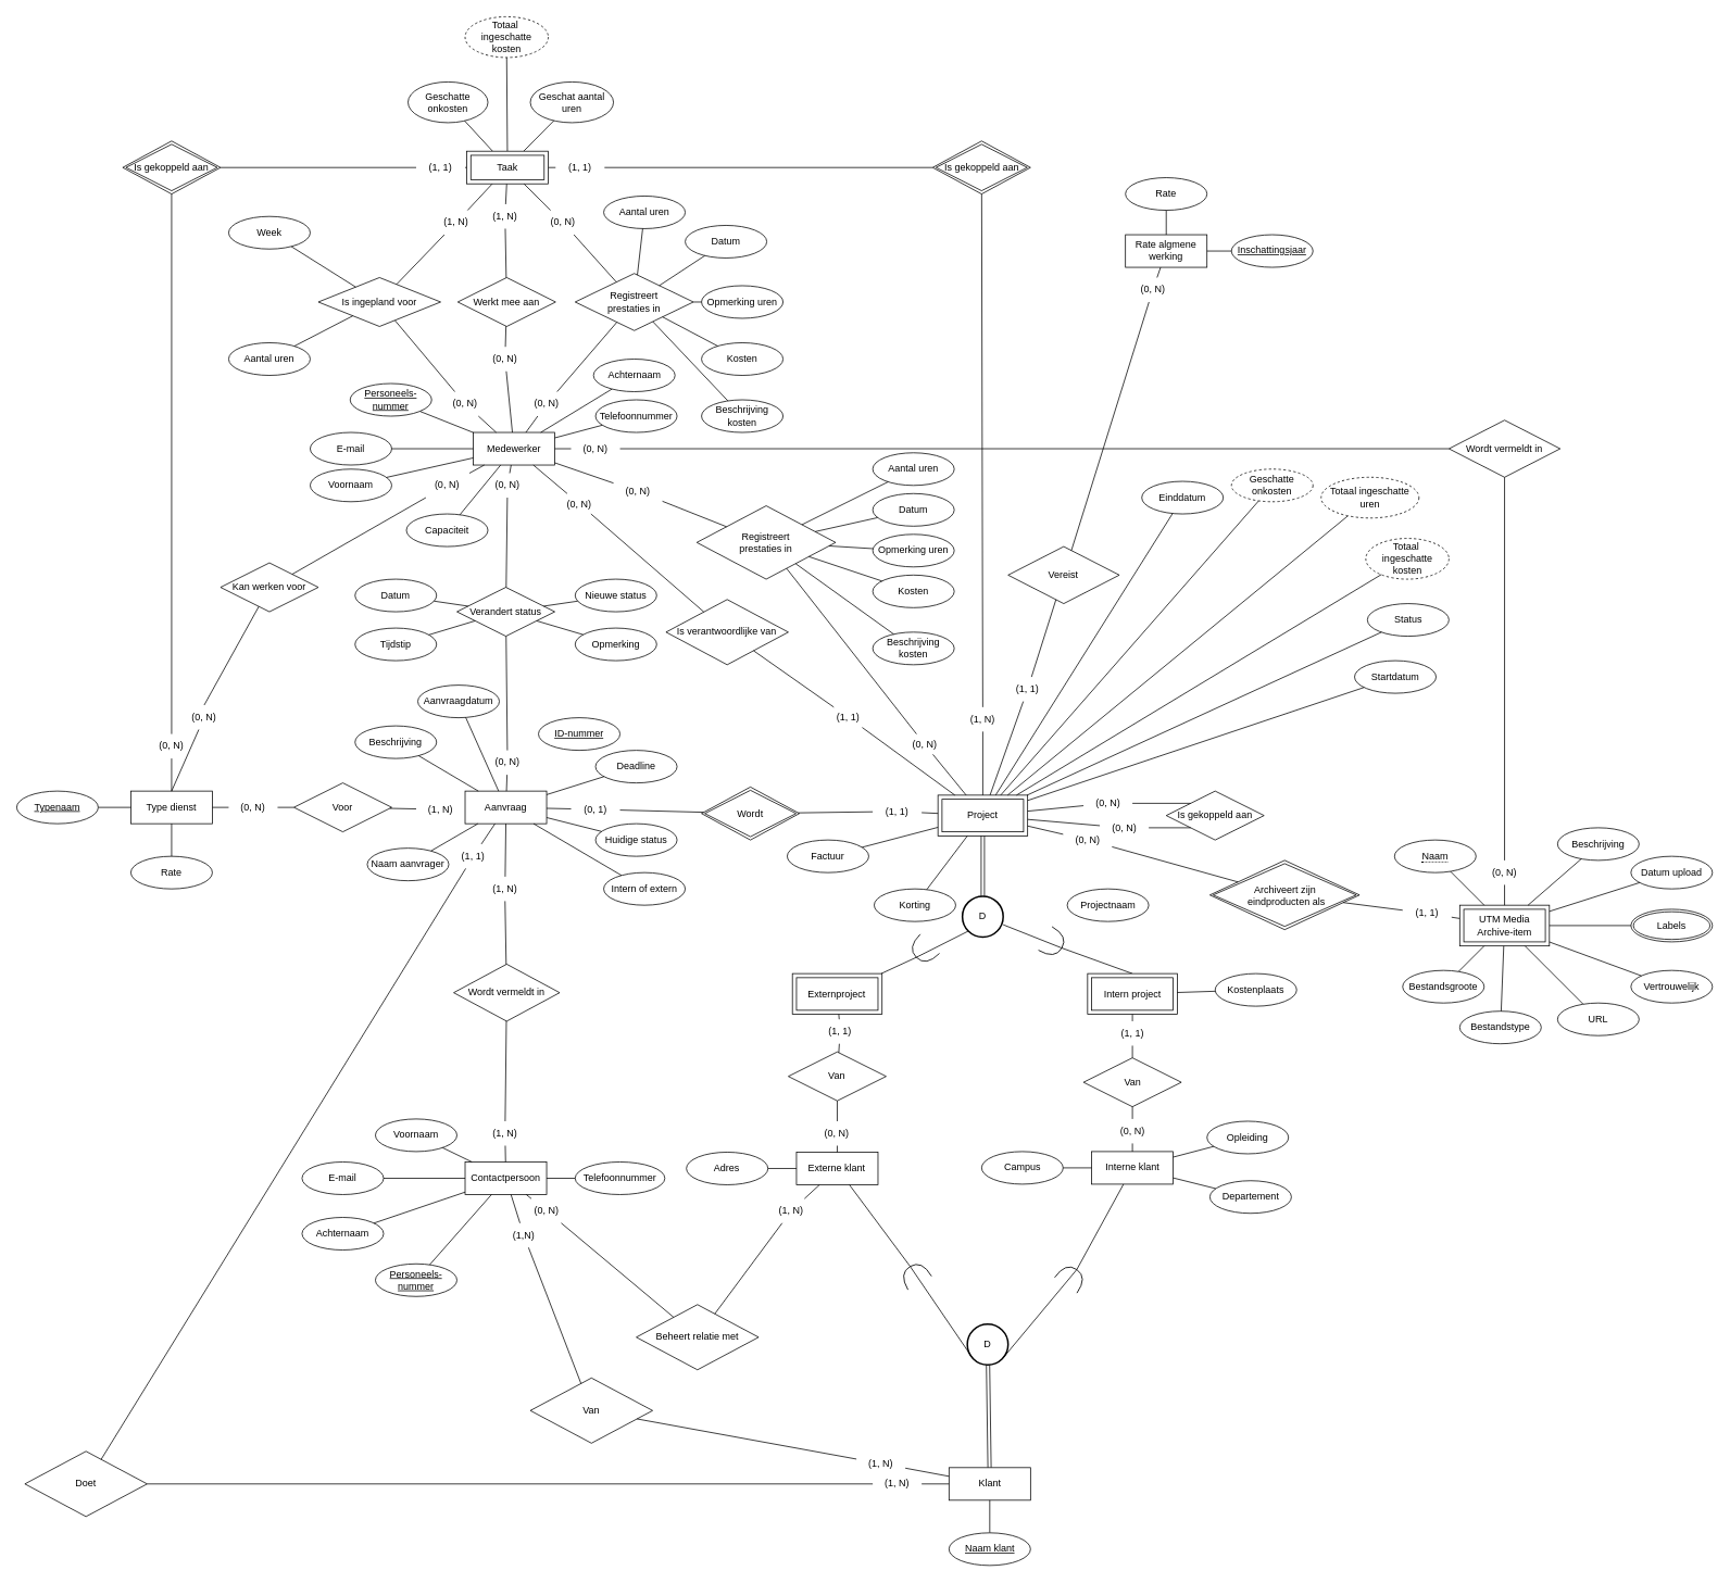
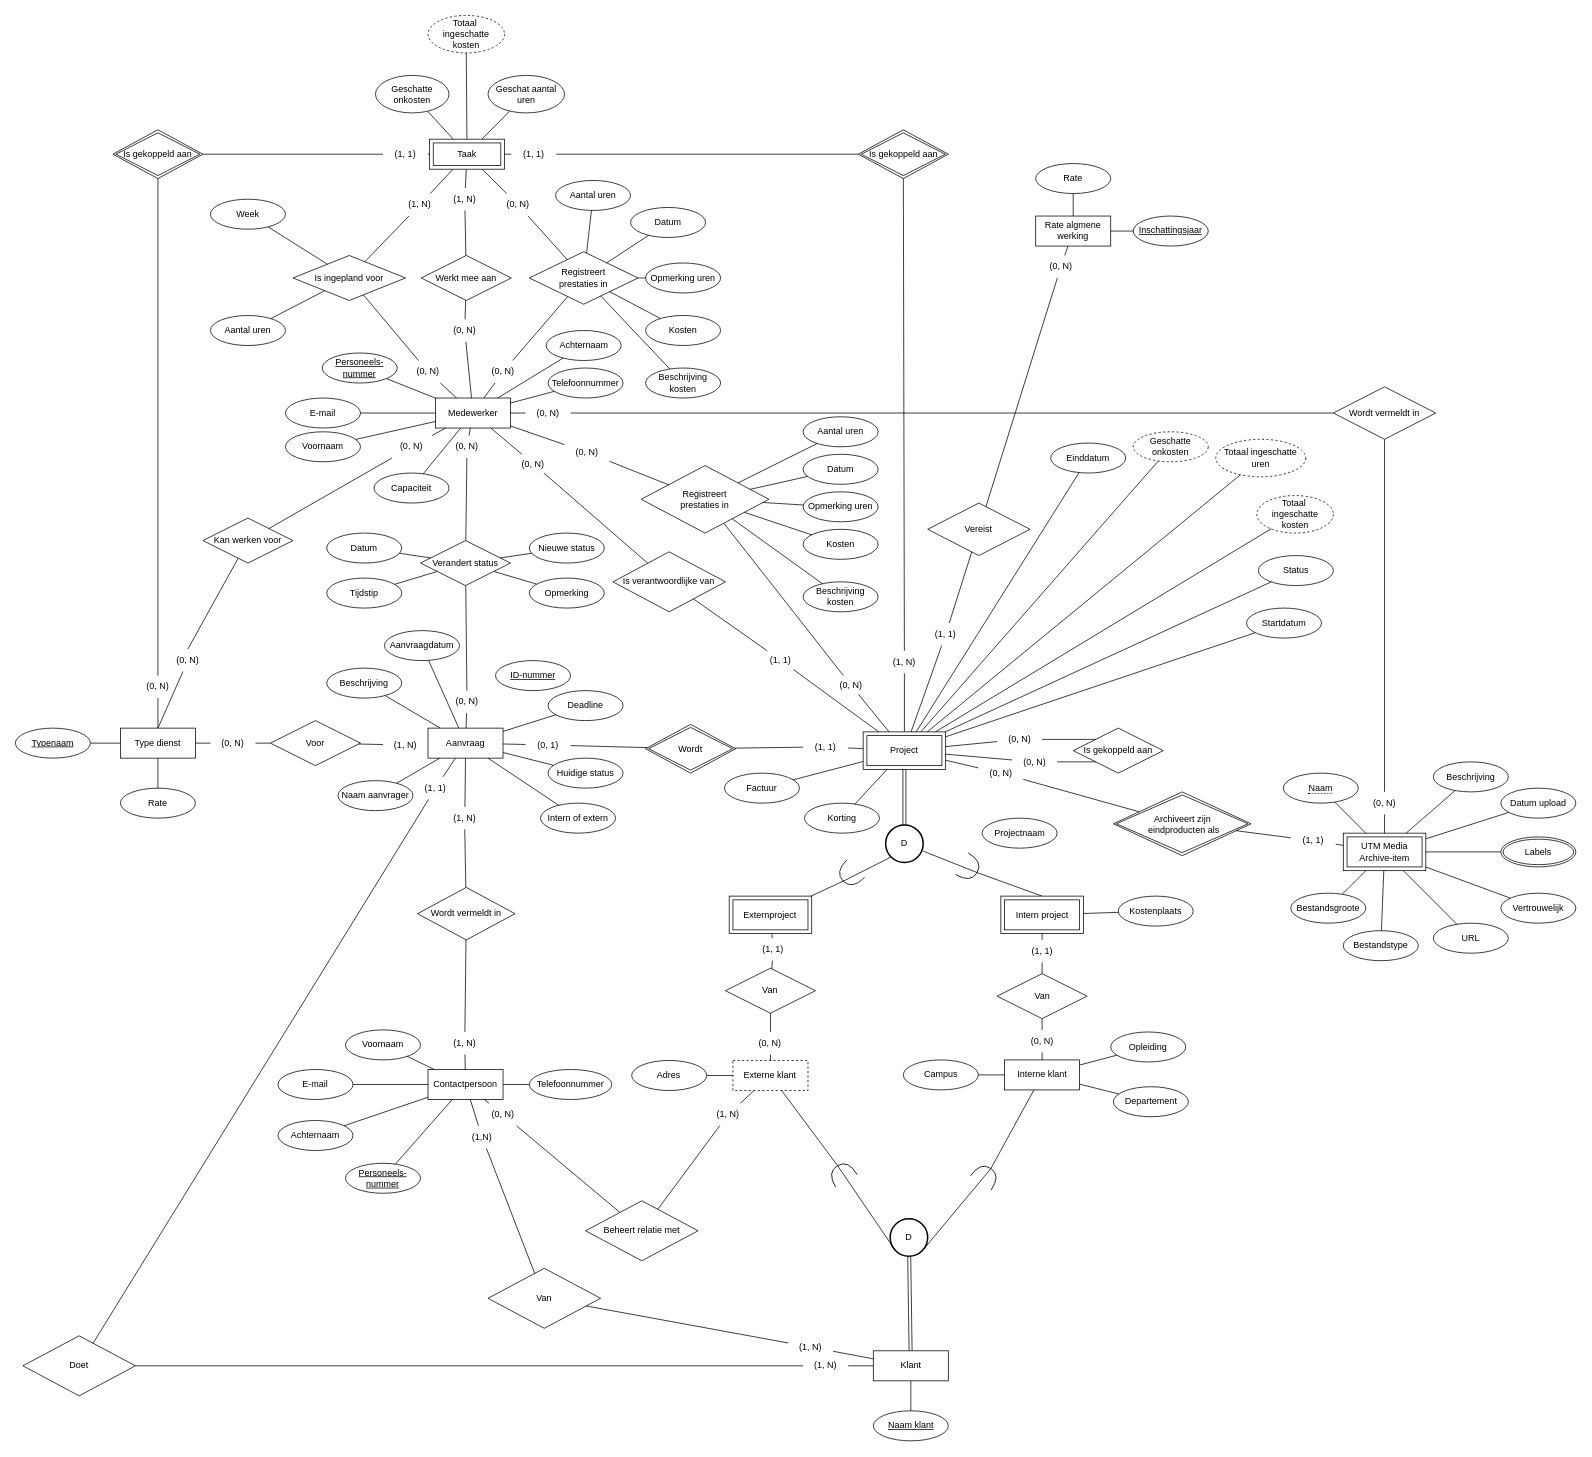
- <mxCell id="211" value="Intern of extern" style="ellipse;whiteSpace=wrap;html=1;align=center;" vertex="1" parent="1"><mxGeometry x="740" y="1070" width="100" height="40" as="geometry" /></mxCell>
+ <mxCell id="211" value="Intern of extern" style="ellipse;whiteSpace=wrap;html=1;align=center;" vertex="1" parent="1"><mxGeometry x="720" y="1070" width="100" height="40" as="geometry" /></mxCell>
- <mxCell id="16" value="Korting" style="ellipse;whiteSpace=wrap;html=1;align=center;" parent="1" vertex="1"><mxGeometry x="1071.77" y="1090" width="100" height="40" as="geometry" /></mxCell>
+ <mxCell id="16" value="Korting" style="ellipse;whiteSpace=wrap;html=1;align=center;" parent="1" vertex="1"><mxGeometry x="1071.77" y="1070" width="100" height="40" as="geometry" /></mxCell>
- <mxCell id="46" value="Externe klant" style="whiteSpace=wrap;html=1;align=center;" parent="1" vertex="1"><mxGeometry x="976.46" y="1413" width="100" height="40" as="geometry" /></mxCell>
+ <mxCell id="46" value="Externe klant" style="whiteSpace=wrap;html=1;align=center;dashed=1;" parent="1" vertex="1"><mxGeometry x="976.46" y="1413" width="100" height="40" as="geometry" /></mxCell>
